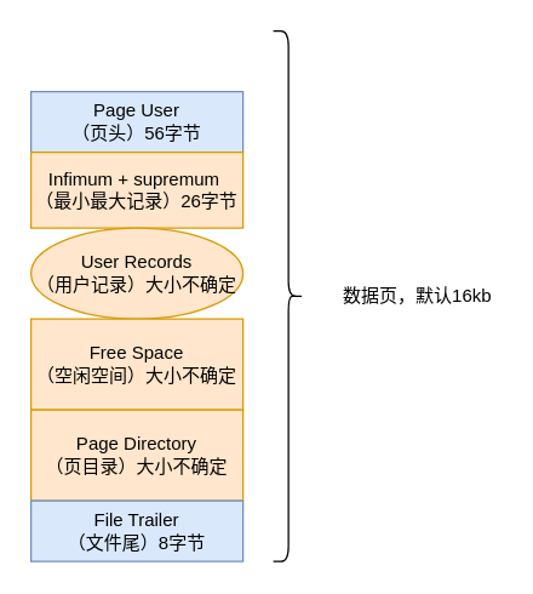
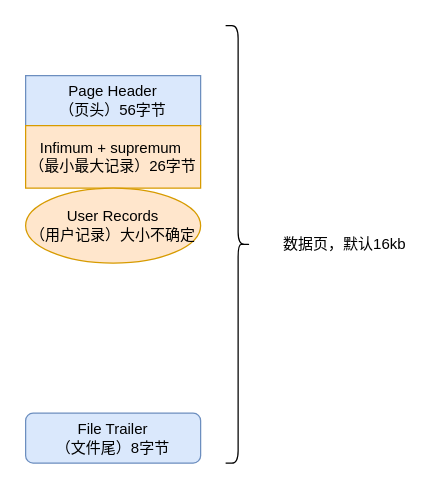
- <mxCell id="3" value="Page User&lt;br&gt;（页头）56字节" style="rounded=0;whiteSpace=wrap;html=1;fillColor=#dae8fc;strokeColor=#6c8ebf;" parent="2" vertex="1"><mxGeometry y="40" width="140" height="40" as="geometry" /></mxCell>
+ <mxCell id="3" value="Page Header&lt;br&gt;（页头）56字节" style="rounded=0;whiteSpace=wrap;html=1;fillColor=#dae8fc;strokeColor=#6c8ebf;" parent="2" vertex="1"><mxGeometry y="40" width="140" height="40" as="geometry" /></mxCell>
- <mxCell id="6" value="Free Space&lt;br&gt;（空闲空间）大小不确定" style="rounded=0;whiteSpace=wrap;html=1;fillColor=#ffe6cc;strokeColor=#d79b00;" parent="2" vertex="1"><mxGeometry y="190" width="140" height="60" as="geometry" /></mxCell>
- <mxCell id="7" value="Page Directory&lt;br&gt;（页目录）大小不确定" style="rounded=0;whiteSpace=wrap;html=1;fillColor=#ffe6cc;strokeColor=#d79b00;" parent="2" vertex="1"><mxGeometry y="250" width="140" height="60" as="geometry" /></mxCell>
- <mxCell id="8" value="File Trailer&lt;br&gt;（文件尾）8字节" style="rounded=0;whiteSpace=wrap;html=1;fillColor=#dae8fc;strokeColor=#6c8ebf;" parent="2" vertex="1"><mxGeometry y="310" width="140" height="40" as="geometry" /></mxCell>
+ <mxCell id="8" value="File Trailer&lt;br&gt;（文件尾）8字节" style="whiteSpace=wrap;html=1;fillColor=#dae8fc;strokeColor=#6c8ebf;rounded=1;" parent="2" vertex="1"><mxGeometry y="310" width="140" height="40" as="geometry" /></mxCell>
